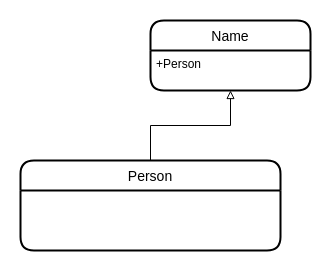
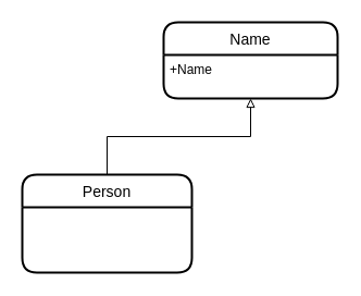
- <mxCell id="3" value="+Person" style="align=left;strokeColor=none;fillColor=none;spacingLeft=4;fontSize=12;verticalAlign=top;resizable=0;rotatable=0;part=1;" vertex="1" parent="2"><mxGeometry y="30" width="160" height="40" as="geometry" /></mxCell>
+ <mxCell id="3" value="+Name" style="align=left;strokeColor=none;fillColor=none;spacingLeft=4;fontSize=12;verticalAlign=top;resizable=0;rotatable=0;part=1;" vertex="1" parent="2"><mxGeometry y="30" width="160" height="40" as="geometry" /></mxCell>
- <mxCell id="5" value="Person" style="swimlane;childLayout=stackLayout;horizontal=1;startSize=30;horizontalStack=0;rounded=1;fontSize=14;fontStyle=0;strokeWidth=2;resizeParent=0;resizeLast=1;shadow=0;dashed=0;align=center;" vertex="1" parent="1"><mxGeometry x="20" y="160" width="260" height="90" as="geometry" /></mxCell>
+ <mxCell id="5" value="Person" style="swimlane;childLayout=stackLayout;horizontal=1;startSize=30;horizontalStack=0;rounded=1;fontSize=14;fontStyle=0;strokeWidth=2;resizeParent=0;resizeLast=1;shadow=0;dashed=0;align=center;" vertex="1" parent="1"><mxGeometry x="20" y="160" width="156" height="90" as="geometry" /></mxCell>
